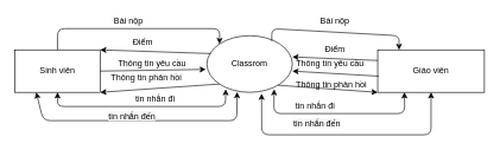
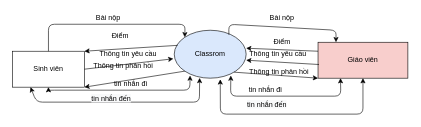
- <mxCell id="2" value="&lt;span&gt;Classrom&lt;/span&gt;" style="ellipse;whiteSpace=wrap;html=1;" parent="1" vertex="1"><mxGeometry x="290" y="50" width="120" height="80" as="geometry" /></mxCell>
+ <mxCell id="2" value="&lt;span&gt;Classrom&lt;/span&gt;" style="ellipse;whiteSpace=wrap;html=1;fillColor=#dae8fc;" parent="1" vertex="1"><mxGeometry x="290" y="50" width="120" height="80" as="geometry" /></mxCell>
- <mxCell id="3" value="Sinh viên" style="rounded=0;whiteSpace=wrap;html=1;" parent="1" vertex="1"><mxGeometry x="20" y="70" width="120" height="60" as="geometry" /></mxCell>
+ <mxCell id="3" value="Sinh viên" style="rounded=0;whiteSpace=wrap;html=1;" parent="1" vertex="1"><mxGeometry x="20" y="85" width="120" height="60" as="geometry" /></mxCell>
- <mxCell id="4" value="Giáo viên" style="rounded=0;whiteSpace=wrap;html=1;" parent="1" vertex="1"><mxGeometry x="530" y="70" width="150" height="60" as="geometry" /></mxCell>
+ <mxCell id="4" value="Giáo viên" style="rounded=0;whiteSpace=wrap;html=1;fillColor=#f8cecc;" parent="1" vertex="1"><mxGeometry x="530" y="70" width="150" height="60" as="geometry" /></mxCell>
